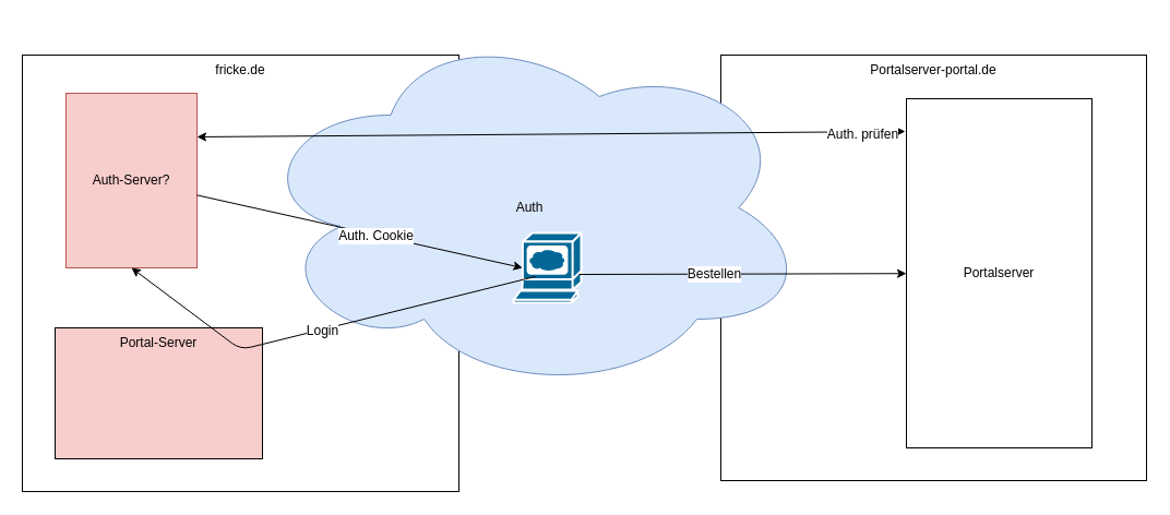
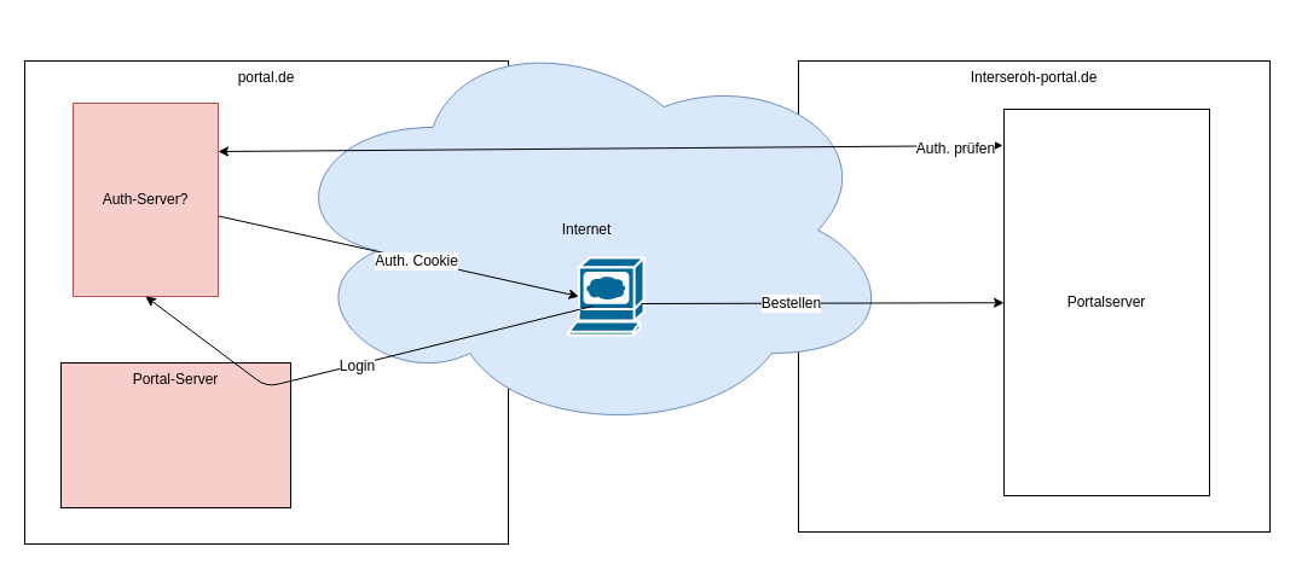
- <mxCell id="2" value="fricke.de" style="whiteSpace=wrap;html=1;aspect=fixed;horizontal=1;verticalAlign=top;" vertex="1" parent="1"><mxGeometry x="20" y="50" width="400" height="400" as="geometry" /></mxCell>
+ <mxCell id="2" value="portal.de" style="whiteSpace=wrap;html=1;aspect=fixed;horizontal=1;verticalAlign=top;" vertex="1" parent="1"><mxGeometry x="20" y="50" width="400" height="400" as="geometry" /></mxCell>
- <mxCell id="3" value="Portalserver-portal.de" style="whiteSpace=wrap;html=1;aspect=fixed;verticalAlign=top;" vertex="1" parent="1"><mxGeometry x="660" y="50" width="390" height="390" as="geometry" /></mxCell>
+ <mxCell id="3" value="Interseroh-portal.de" style="whiteSpace=wrap;html=1;aspect=fixed;verticalAlign=top;" vertex="1" parent="1"><mxGeometry x="660" y="50" width="390" height="390" as="geometry" /></mxCell>
- <mxCell id="4" value="Auth" style="ellipse;shape=cloud;whiteSpace=wrap;html=1;verticalAlign=middle;fillColor=#dae8fc;strokeColor=#6c8ebf;" vertex="1" parent="1"><mxGeometry x="230" y="20" width="510" height="340" as="geometry" /></mxCell>
+ <mxCell id="4" value="Internet" style="ellipse;shape=cloud;whiteSpace=wrap;html=1;verticalAlign=middle;fillColor=#dae8fc;strokeColor=#6c8ebf;" vertex="1" parent="1"><mxGeometry x="230" y="20" width="510" height="340" as="geometry" /></mxCell>
